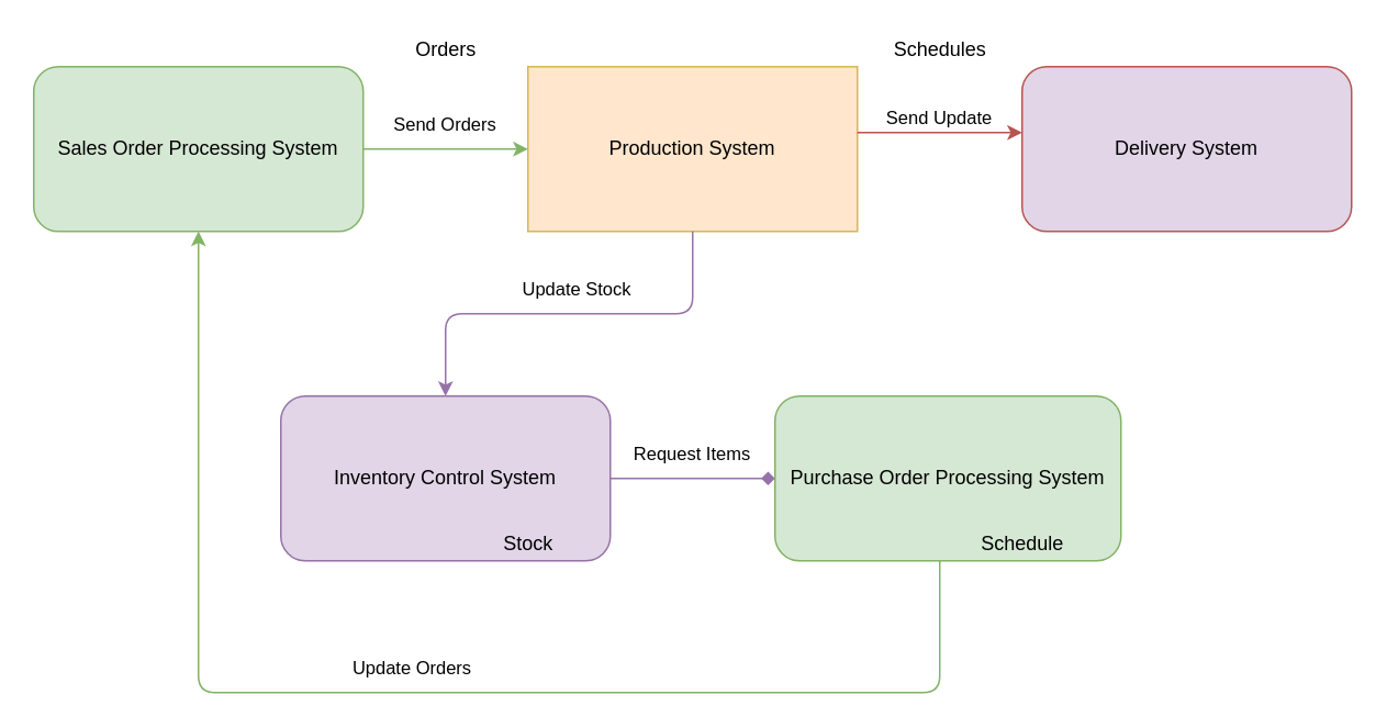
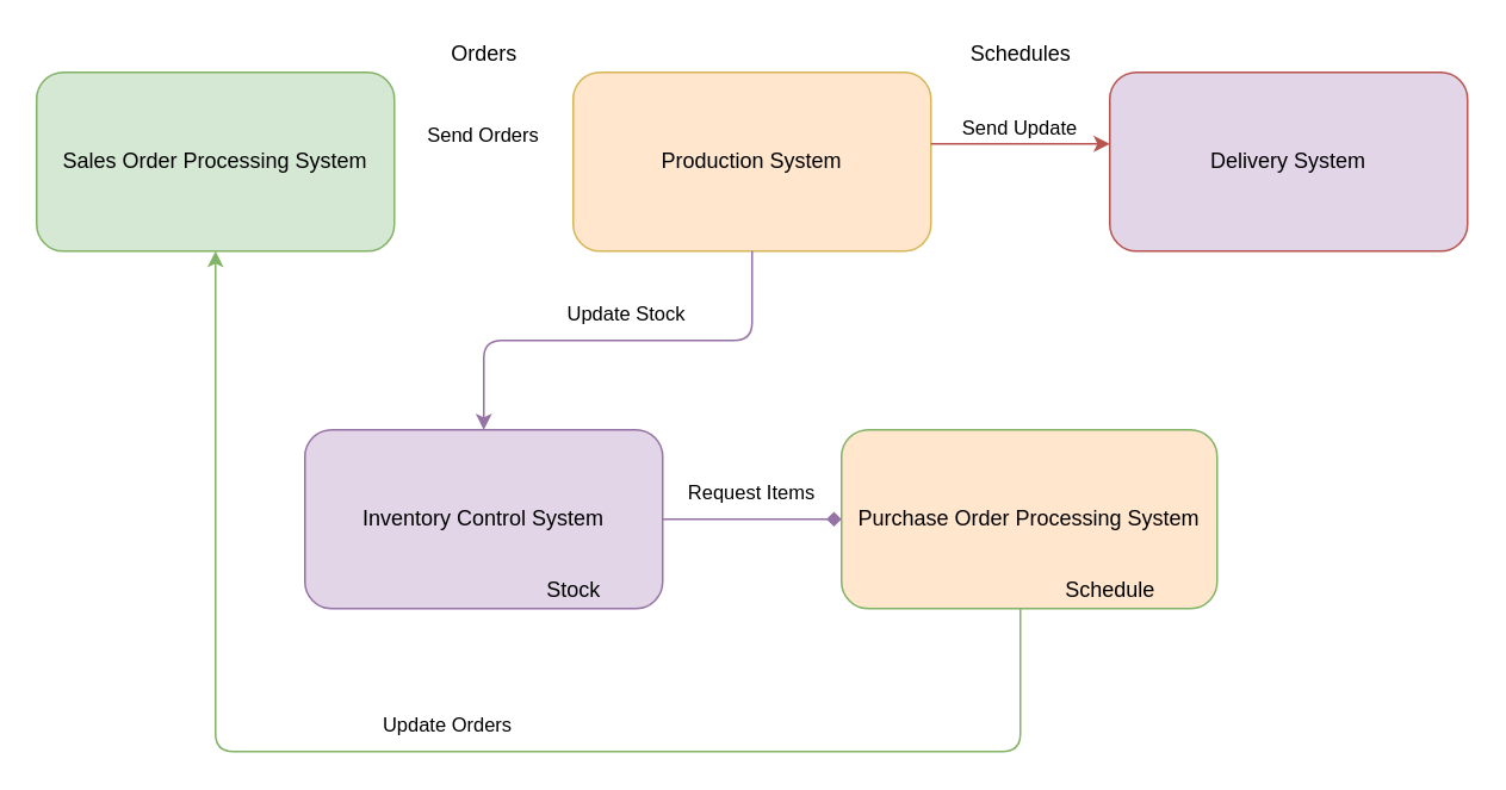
- <mxCell id="7" value="" style="edgeStyle=orthogonalEdgeStyle;rounded=1;strokeColor=#82b366;" edge="1" parent="1" source="2" target="3"><mxGeometry y="20" relative="1" as="geometry"><mxPoint as="offset" /></mxGeometry></mxCell>
- <mxCell id="3" value="Production System" style="whiteSpace=wrap;html=1;fillColor=#ffe6cc;strokeColor=#d6b656;rounded=0;" vertex="1" parent="1"><mxGeometry x="320" y="40" width="200" height="100" as="geometry" /></mxCell>
+ <mxCell id="3" value="Production System" style="rounded=1;whiteSpace=wrap;html=1;fillColor=#ffe6cc;strokeColor=#d6b656;" vertex="1" parent="1"><mxGeometry x="320" y="40" width="200" height="100" as="geometry" /></mxCell>
- <mxCell id="6" value="Purchase Order Processing System" style="rounded=1;whiteSpace=wrap;html=1;fillColor=#d5e8d4;strokeColor=#82b366;" vertex="1" parent="1"><mxGeometry x="470" y="240" width="210" height="100" as="geometry" /></mxCell>
+ <mxCell id="6" value="Purchase Order Processing System" style="rounded=1;whiteSpace=wrap;html=1;fillColor=#ffe6cc;strokeColor=#82b366;" vertex="1" parent="1"><mxGeometry x="470" y="240" width="210" height="100" as="geometry" /></mxCell>
